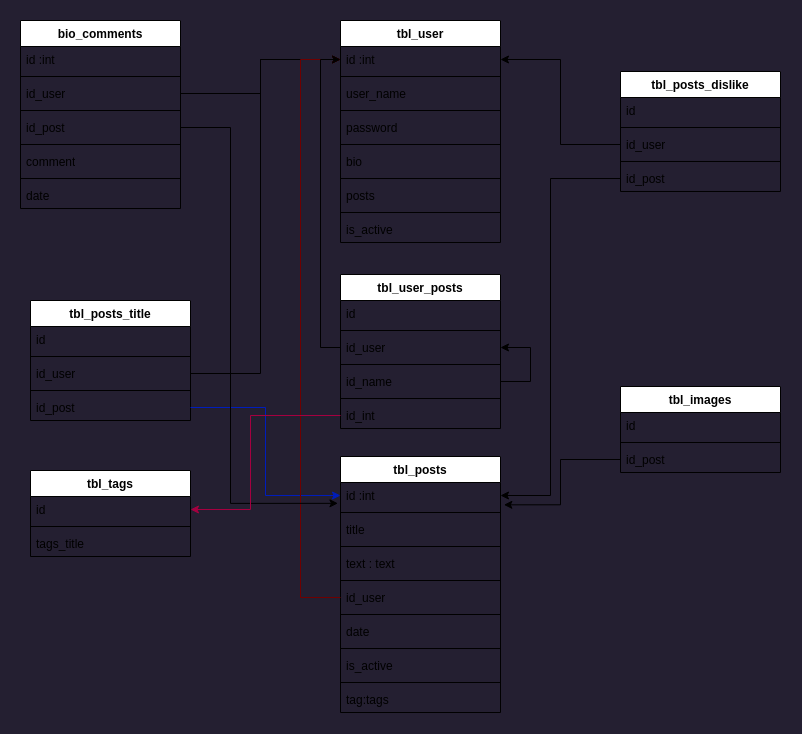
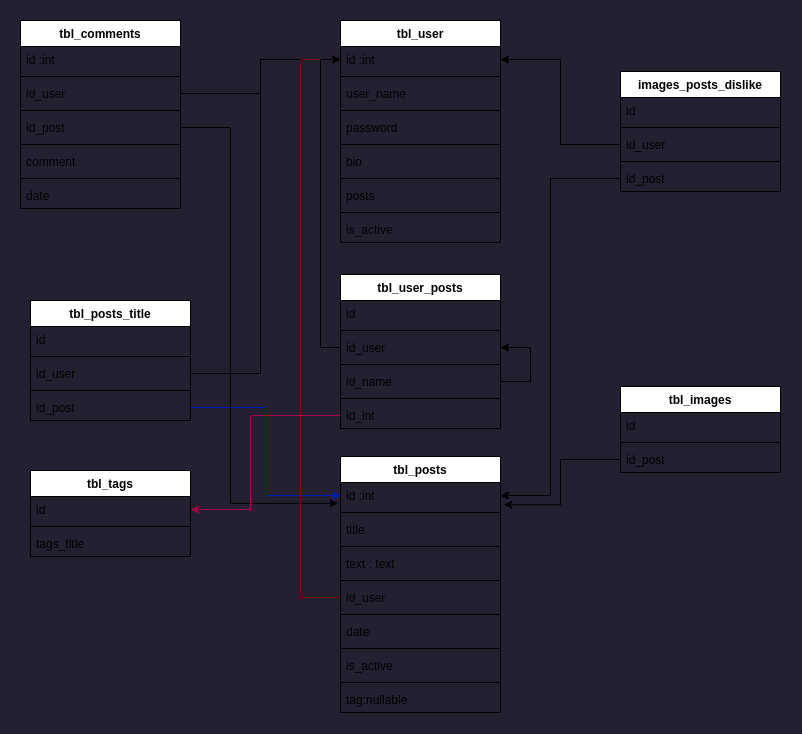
- <mxCell id="28" value="bio_comments" style="swimlane;fontStyle=1;align=center;verticalAlign=top;childLayout=stackLayout;horizontal=1;startSize=26;horizontalStack=0;resizeParent=1;resizeParentMax=0;resizeLast=0;collapsible=1;marginBottom=0;whiteSpace=wrap;html=1;" vertex="1" parent="1"><mxGeometry x="20" y="20" width="160" height="188" as="geometry" /></mxCell>
+ <mxCell id="28" value="tbl_comments" style="swimlane;fontStyle=1;align=center;verticalAlign=top;childLayout=stackLayout;horizontal=1;startSize=26;horizontalStack=0;resizeParent=1;resizeParentMax=0;resizeLast=0;collapsible=1;marginBottom=0;whiteSpace=wrap;html=1;" vertex="1" parent="1"><mxGeometry x="20" y="20" width="160" height="188" as="geometry" /></mxCell>
- <mxCell id="48" value="tbl_posts_dislike" style="swimlane;fontStyle=1;align=center;verticalAlign=top;childLayout=stackLayout;horizontal=1;startSize=26;horizontalStack=0;resizeParent=1;resizeParentMax=0;resizeLast=0;collapsible=1;marginBottom=0;whiteSpace=wrap;html=1;" vertex="1" parent="1"><mxGeometry x="620" y="71" width="160" height="120" as="geometry" /></mxCell>
+ <mxCell id="48" value="images_posts_dislike" style="swimlane;fontStyle=1;align=center;verticalAlign=top;childLayout=stackLayout;horizontal=1;startSize=26;horizontalStack=0;resizeParent=1;resizeParentMax=0;resizeLast=0;collapsible=1;marginBottom=0;whiteSpace=wrap;html=1;" vertex="1" parent="1"><mxGeometry x="620" y="71" width="160" height="120" as="geometry" /></mxCell>
- <mxCell id="15" value="tag:tags" style="text;strokeColor=none;fillColor=none;align=left;verticalAlign=top;spacingLeft=4;spacingRight=4;overflow=hidden;rotatable=0;points=[[0,0.5],[1,0.5]];portConstraint=eastwest;whiteSpace=wrap;html=1;" vertex="1" parent="2"><mxGeometry y="230" width="160" height="26" as="geometry" /></mxCell>
+ <mxCell id="15" value="tag:nullable" style="text;strokeColor=none;fillColor=none;align=left;verticalAlign=top;spacingLeft=4;spacingRight=4;overflow=hidden;rotatable=0;points=[[0,0.5],[1,0.5]];portConstraint=eastwest;whiteSpace=wrap;html=1;" vertex="1" parent="2"><mxGeometry y="230" width="160" height="26" as="geometry" /></mxCell>
